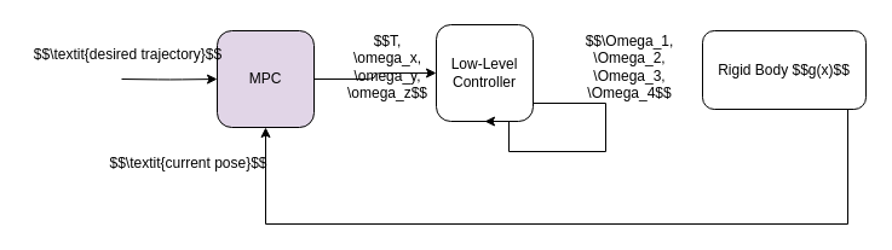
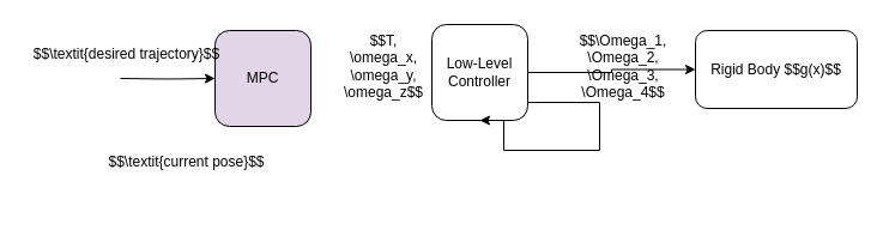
+ <mxCell id="4" style="edgeStyle=orthogonalEdgeStyle;rounded=0;orthogonalLoop=1;jettySize=auto;html=1;exitX=1;exitY=0.5;exitDx=0;exitDy=0;entryX=0;entryY=0.5;entryDx=0;entryDy=0;" edge="1" parent="1" source="5" target="10"><mxGeometry relative="1" as="geometry" /></mxCell>
- <mxCell id="2" style="edgeStyle=orthogonalEdgeStyle;rounded=1;orthogonalLoop=1;jettySize=auto;html=1;exitX=1;exitY=0.5;exitDx=0;exitDy=0;entryX=0;entryY=0.5;entryDx=0;entryDy=0;" parent="1" source="3" target="5" edge="1"><mxGeometry relative="1" as="geometry" /></mxCell>
- <mxCell id="9" style="edgeStyle=orthogonalEdgeStyle;rounded=0;orthogonalLoop=1;jettySize=auto;html=1;exitX=1;exitY=0.5;exitDx=0;exitDy=0;entryX=0.5;entryY=1;entryDx=0;entryDy=0;" edge="1" parent="1" source="10" target="3"><mxGeometry relative="1" as="geometry"><Array as="points"><mxPoint x="700" y="65" /><mxPoint x="700" y="185" /><mxPoint x="219" y="185" /></Array></mxGeometry></mxCell>
